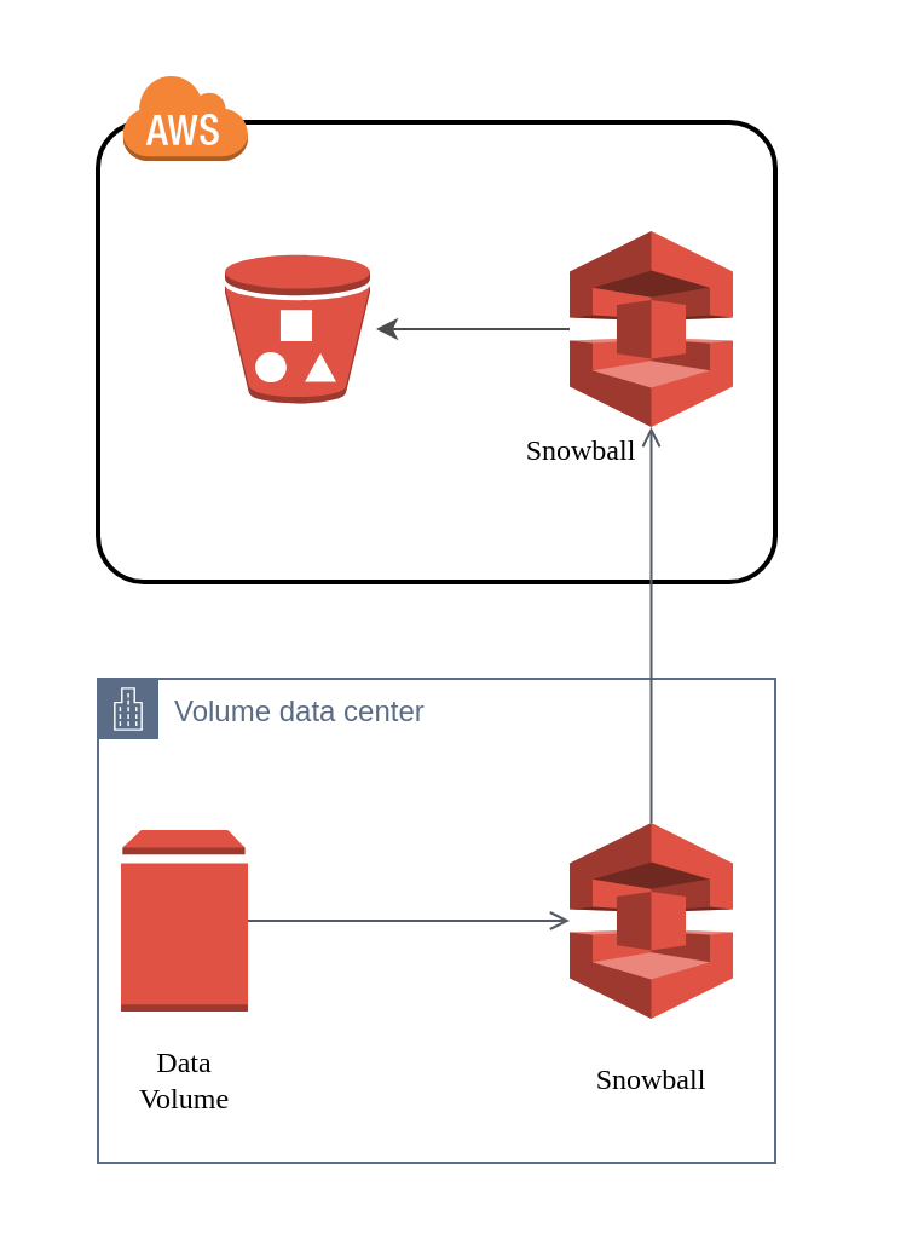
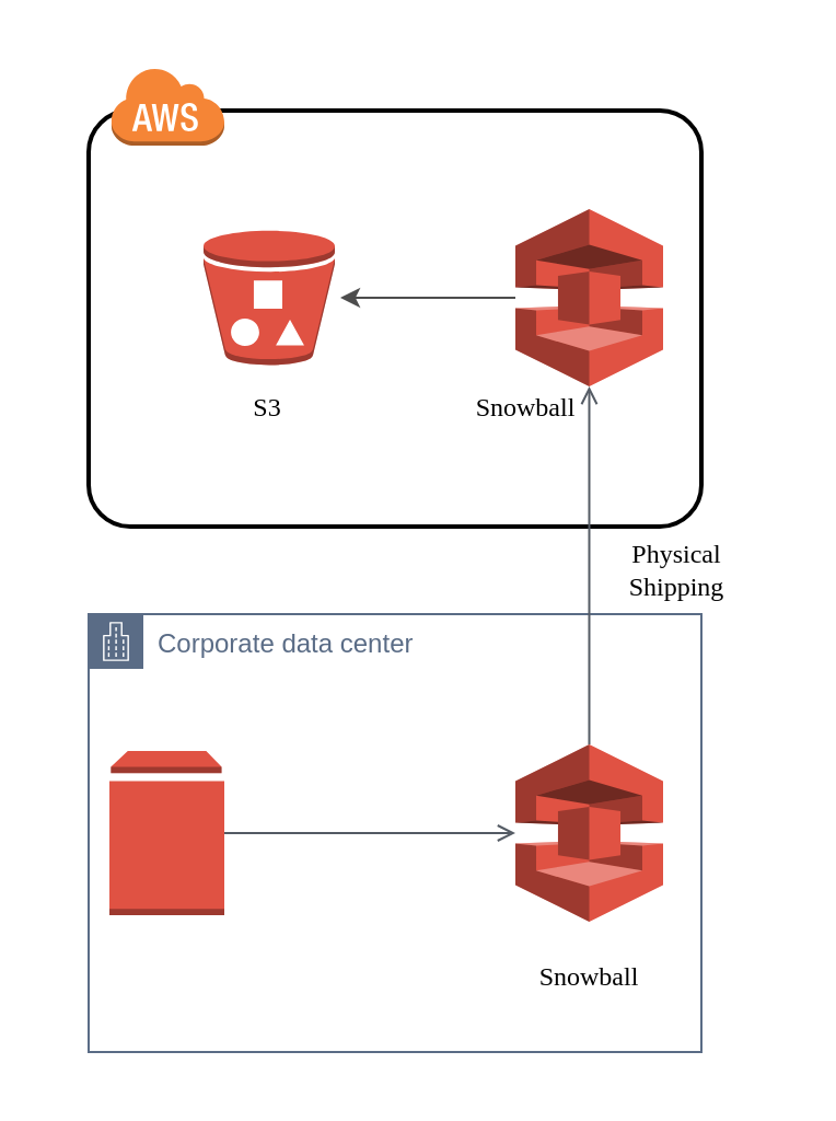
+ <mxCell id="9" value="S3" style="text;html=1;strokeColor=none;fillColor=none;align=center;verticalAlign=middle;whiteSpace=wrap;rounded=0;dashed=1;fontSize=12;opacity=0;fontFamily=Verdana;" parent="1" vertex="1"><mxGeometry x="102" y="176" width="40" height="20" as="geometry" /></mxCell>
+ <mxCell id="6" value="Physical Shipping" style="text;html=1;strokeColor=none;fillColor=none;align=center;verticalAlign=middle;whiteSpace=wrap;rounded=0;dashed=1;fontSize=12;opacity=0;fontFamily=Verdana;" parent="1" vertex="1"><mxGeometry x="288.75" y="250" width="40" height="20" as="geometry" /></mxCell>
- <mxCell id="4" value="Volume data center" style="points=[[0,0],[0.25,0],[0.5,0],[0.75,0],[1,0],[1,0.25],[1,0.5],[1,0.75],[1,1],[0.75,1],[0.5,1],[0.25,1],[0,1],[0,0.75],[0,0.5],[0,0.25]];outlineConnect=0;gradientColor=none;html=1;whiteSpace=wrap;fontSize=12;fontStyle=0;shape=mxgraph.aws4.group;grIcon=mxgraph.aws4.group_corporate_data_center;strokeColor=#5A6C86;fillColor=none;verticalAlign=top;align=left;spacingLeft=30;fontColor=#5A6C86;dashed=0;" parent="1" vertex="1"><mxGeometry x="40" y="280" width="280" height="200" as="geometry" /></mxCell>
+ <mxCell id="4" value="Corporate data center" style="points=[[0,0],[0.25,0],[0.5,0],[0.75,0],[1,0],[1,0.25],[1,0.5],[1,0.75],[1,1],[0.75,1],[0.5,1],[0.25,1],[0,1],[0,0.75],[0,0.5],[0,0.25]];outlineConnect=0;gradientColor=none;html=1;whiteSpace=wrap;fontSize=12;fontStyle=0;shape=mxgraph.aws4.group;grIcon=mxgraph.aws4.group_corporate_data_center;strokeColor=#5A6C86;fillColor=none;verticalAlign=top;align=left;spacingLeft=30;fontColor=#5A6C86;dashed=0;" parent="1" vertex="1"><mxGeometry x="40" y="280" width="280" height="200" as="geometry" /></mxCell>
- <mxCell id="13" value="Data Volume" style="text;html=1;strokeColor=none;fillColor=none;align=center;verticalAlign=middle;whiteSpace=wrap;rounded=0;dashed=1;fontSize=12;opacity=0;fontFamily=Verdana;" parent="1" vertex="1"><mxGeometry x="56.25" y="436" width="40" height="20" as="geometry" /></mxCell>
